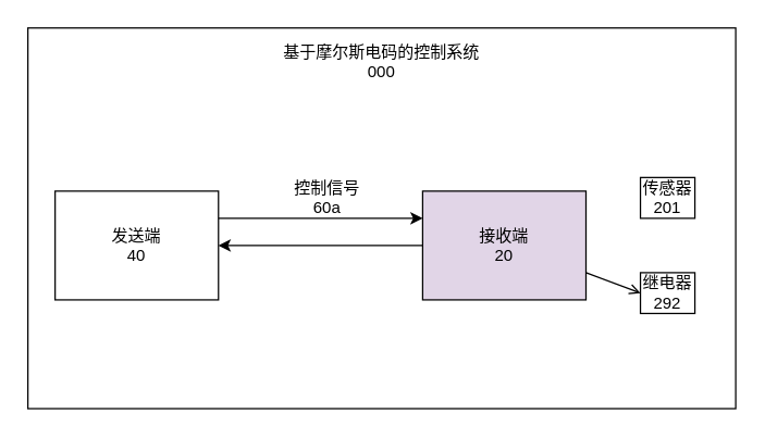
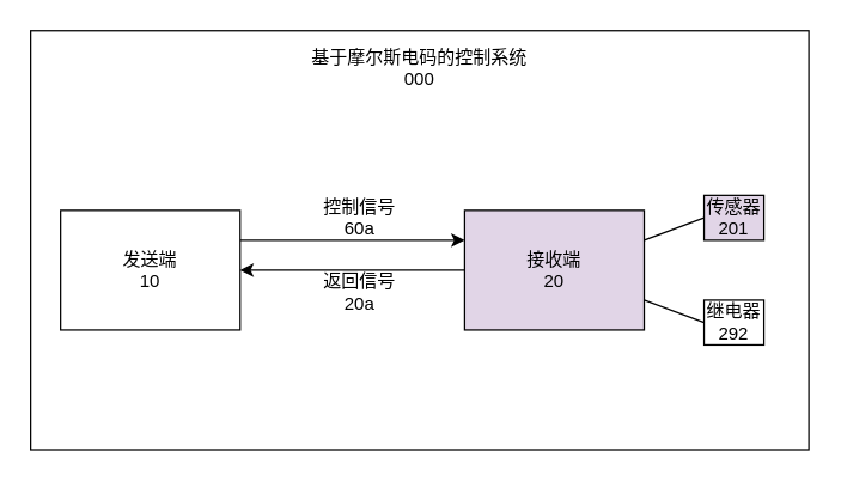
- <mxCell id="8" value="传感器&lt;br&gt;201" style="rounded=0;whiteSpace=wrap;html=1;" vertex="1" parent="1"><mxGeometry x="470" y="130" width="40" height="30" as="geometry" /></mxCell>
+ <mxCell id="8" value="传感器&lt;br&gt;201" style="rounded=0;whiteSpace=wrap;html=1;fillColor=#e1d5e7;" vertex="1" parent="1"><mxGeometry x="470" y="130" width="40" height="30" as="geometry" /></mxCell>
+ <mxCell id="12" value="" style="endArrow=none;html=1;rounded=0;entryX=0;entryY=0.5;entryDx=0;entryDy=0;exitX=1;exitY=0.25;exitDx=0;exitDy=0;" edge="1" parent="1" source="7" target="8"><mxGeometry width="50" height="50" relative="1" as="geometry"><mxPoint x="290" y="120" as="sourcePoint" /><mxPoint x="340" y="70" as="targetPoint" /></mxGeometry></mxCell>
- <mxCell id="5" value="发送端&lt;br&gt;40" style="rounded=0;whiteSpace=wrap;html=1;" vertex="1" parent="1"><mxGeometry x="40" y="140" width="120" height="80" as="geometry" /></mxCell>
+ <mxCell id="5" value="发送端&lt;br&gt;10" style="rounded=0;whiteSpace=wrap;html=1;" vertex="1" parent="1"><mxGeometry x="40" y="140" width="120" height="80" as="geometry" /></mxCell>
+ <mxCell id="11" value="返回信号20a" style="text;html=1;strokeColor=none;fillColor=none;align=center;verticalAlign=middle;whiteSpace=wrap;rounded=0;" vertex="1" parent="1"><mxGeometry x="210" y="180" width="60" height="30" as="geometry" /></mxCell>
- <mxCell id="13" value="" style="endArrow=open;html=1;rounded=0;entryX=0;entryY=0.5;entryDx=0;entryDy=0;exitX=1;exitY=0.75;exitDx=0;exitDy=0;" edge="1" parent="1" source="7" target="9"><mxGeometry width="50" height="50" relative="1" as="geometry"><mxPoint x="290" y="120" as="sourcePoint" /><mxPoint x="340" y="70" as="targetPoint" /></mxGeometry></mxCell>
+ <mxCell id="13" value="" style="endArrow=none;html=1;rounded=0;entryX=0;entryY=0.5;entryDx=0;entryDy=0;exitX=1;exitY=0.75;exitDx=0;exitDy=0;" edge="1" parent="1" source="7" target="9"><mxGeometry width="50" height="50" relative="1" as="geometry"><mxPoint x="290" y="120" as="sourcePoint" /><mxPoint x="340" y="70" as="targetPoint" /></mxGeometry></mxCell>
